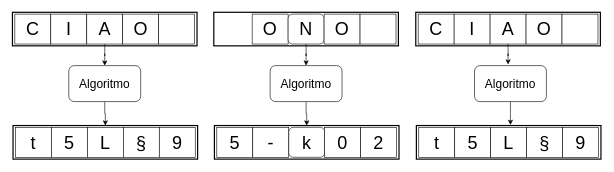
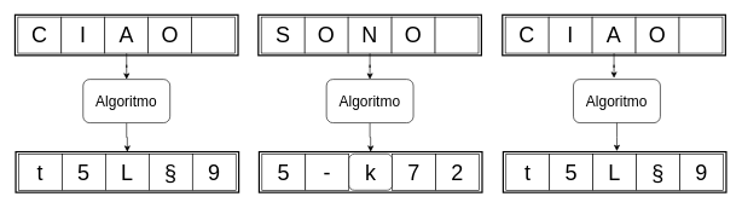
+ <mxCell id="10" value="&lt;font style=&quot;font-size: 30px;&quot;&gt;S&lt;/font&gt;" style="rounded=0;whiteSpace=wrap;html=1;" vertex="1" parent="1"><mxGeometry x="360" y="23" width="60" height="50" as="geometry" /></mxCell>
- <mxCell id="13" value="&lt;font style=&quot;font-size: 30px;&quot;&gt;N&lt;/font&gt;" style="whiteSpace=wrap;html=1;rounded=1;" vertex="1" parent="1"><mxGeometry x="480" y="23" width="60" height="50" as="geometry" /></mxCell>
+ <mxCell id="13" value="&lt;font style=&quot;font-size: 30px;&quot;&gt;N&lt;/font&gt;" style="rounded=0;whiteSpace=wrap;html=1;" vertex="1" parent="1"><mxGeometry x="480" y="23" width="60" height="50" as="geometry" /></mxCell>
- <mxCell id="34" value="&lt;font style=&quot;font-size: 30px;&quot;&gt;0&lt;/font&gt;" style="rounded=0;whiteSpace=wrap;html=1;" vertex="1" parent="1"><mxGeometry x="541" y="212" width="60" height="50" as="geometry" /></mxCell>
+ <mxCell id="34" value="&lt;font style=&quot;font-size: 30px;&quot;&gt;7&lt;/font&gt;" style="rounded=0;whiteSpace=wrap;html=1;" vertex="1" parent="1"><mxGeometry x="541" y="212" width="60" height="50" as="geometry" /></mxCell>
